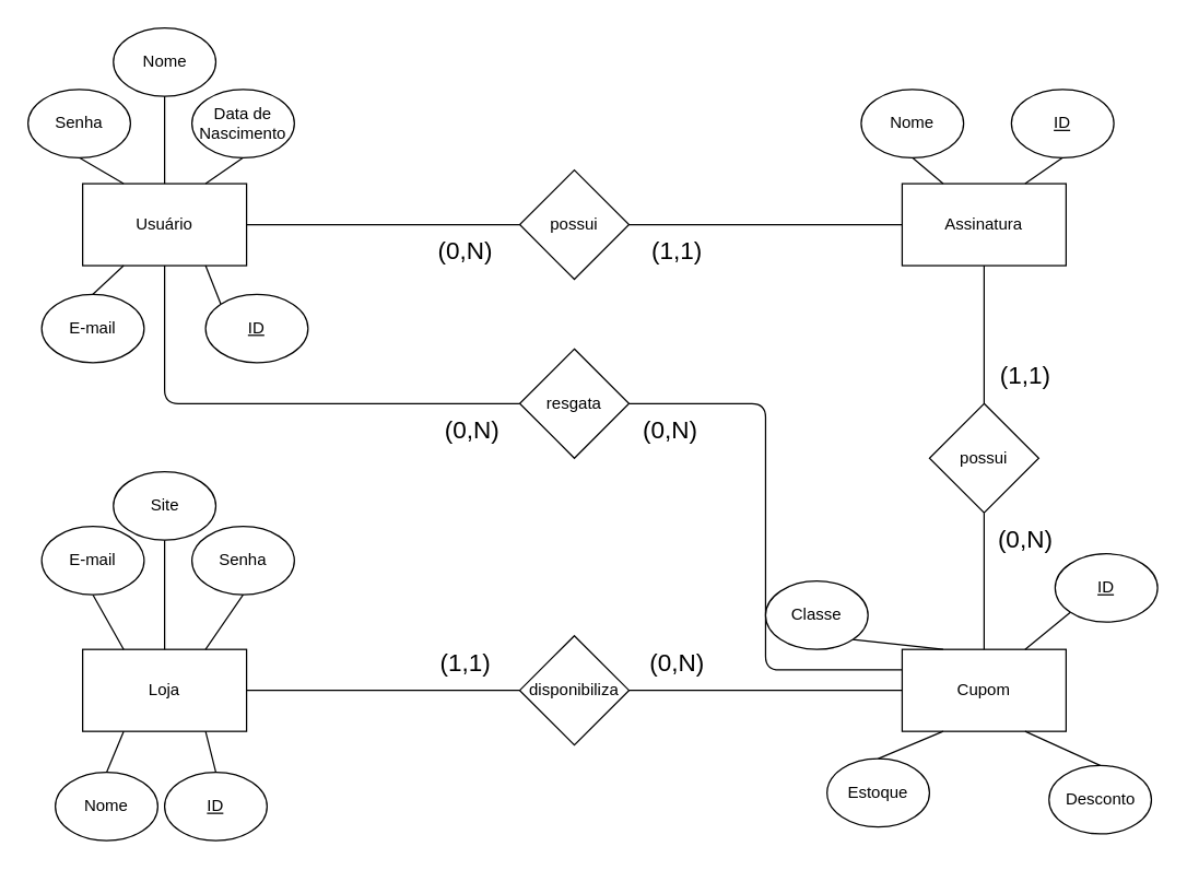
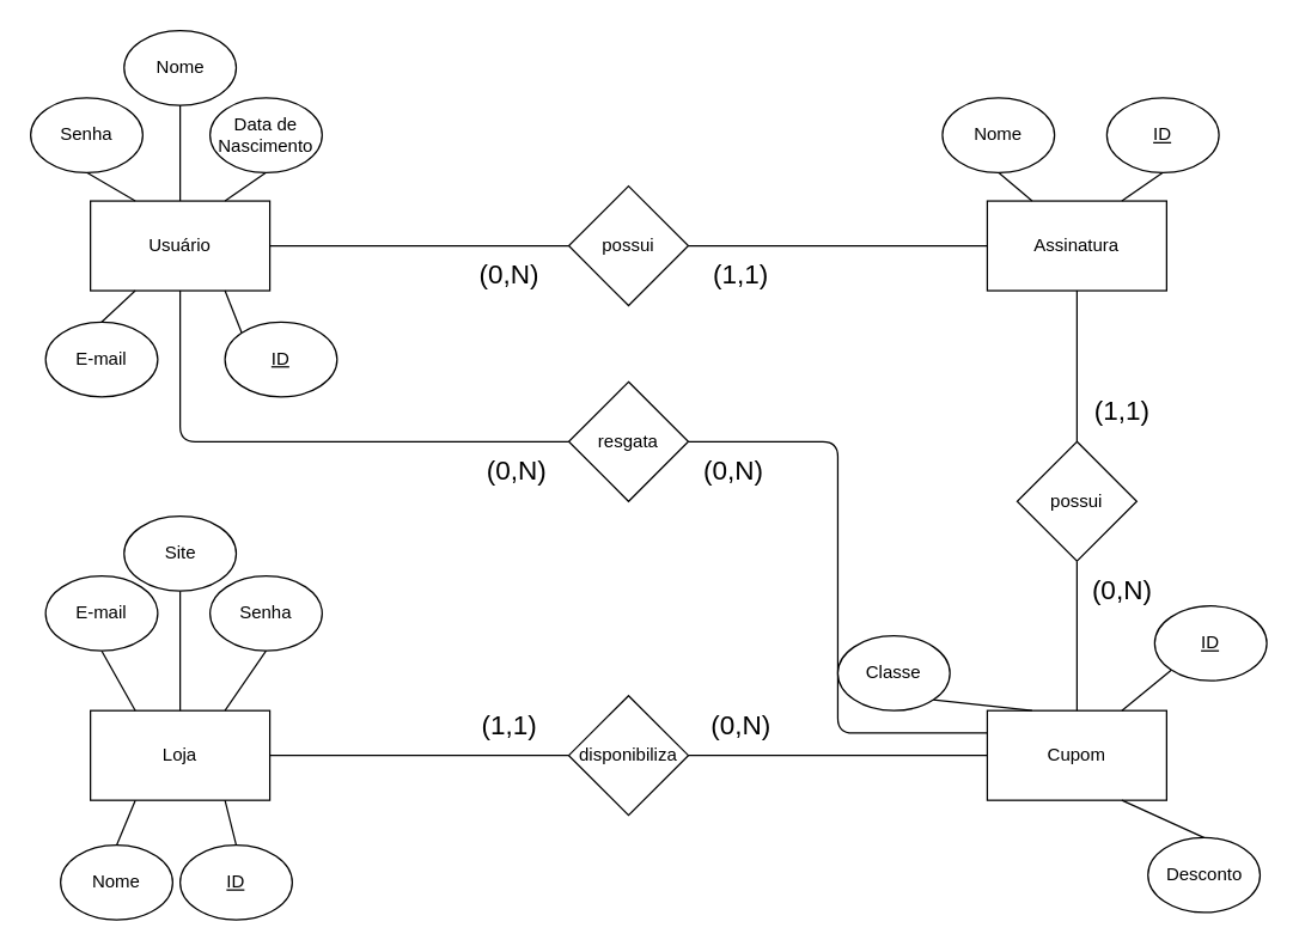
- <mxCell id="42" value="" style="endArrow=none;html=1;entryX=0.25;entryY=1;entryDx=0;entryDy=0;exitX=0.5;exitY=0;exitDx=0;exitDy=0;" parent="1" source="41" target="3" edge="1"><mxGeometry width="50" height="50" relative="1" as="geometry"><mxPoint x="612.5" y="555" as="sourcePoint" /><mxPoint x="615" y="525" as="targetPoint" /></mxGeometry></mxCell>
- <mxCell id="41" value="Estoque" style="ellipse;whiteSpace=wrap;html=1;" parent="1" vertex="1"><mxGeometry x="605" y="555" width="75" height="50" as="geometry" /></mxCell>
